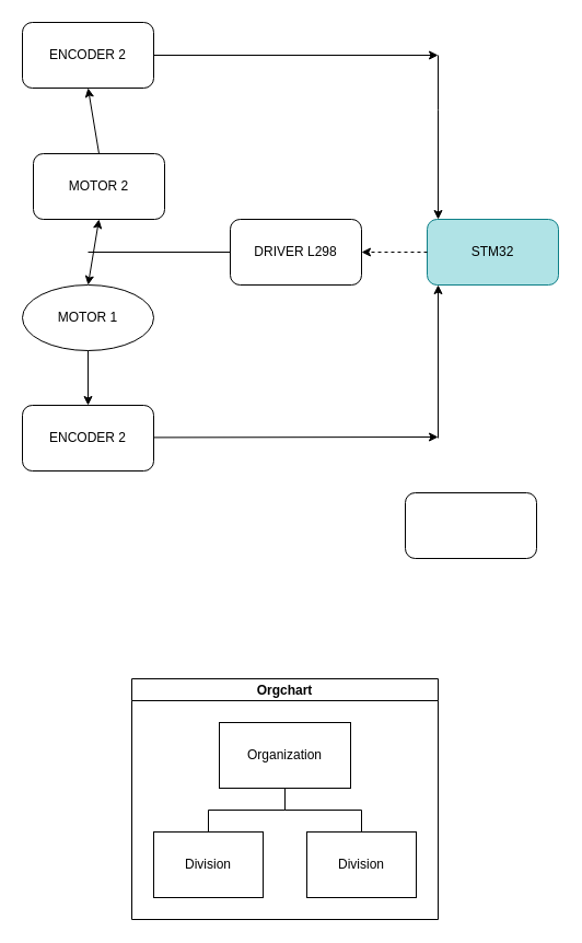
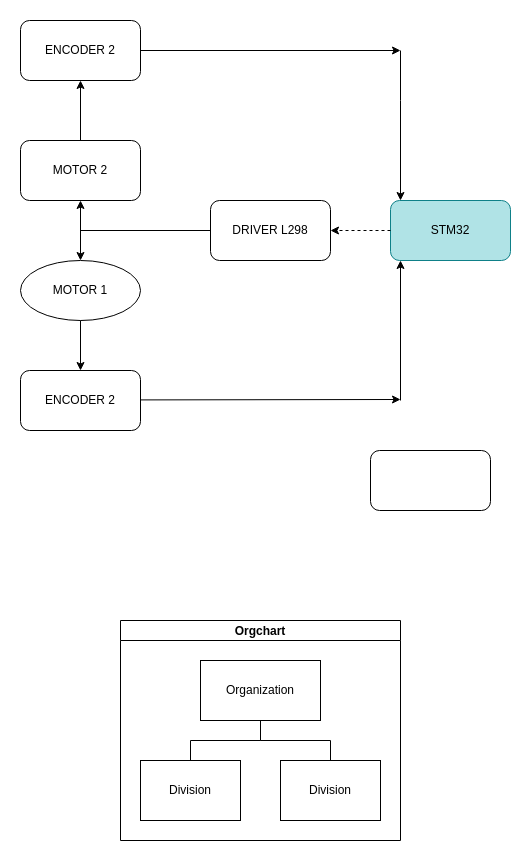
- <mxCell id="3" value="MOTOR 2" style="rounded=1;whiteSpace=wrap;html=1;" vertex="1" parent="1"><mxGeometry x="30" y="140" width="120" height="60" as="geometry" /></mxCell>
+ <mxCell id="3" value="MOTOR 2" style="rounded=1;whiteSpace=wrap;html=1;" vertex="1" parent="1"><mxGeometry x="20" y="140" width="120" height="60" as="geometry" /></mxCell>
